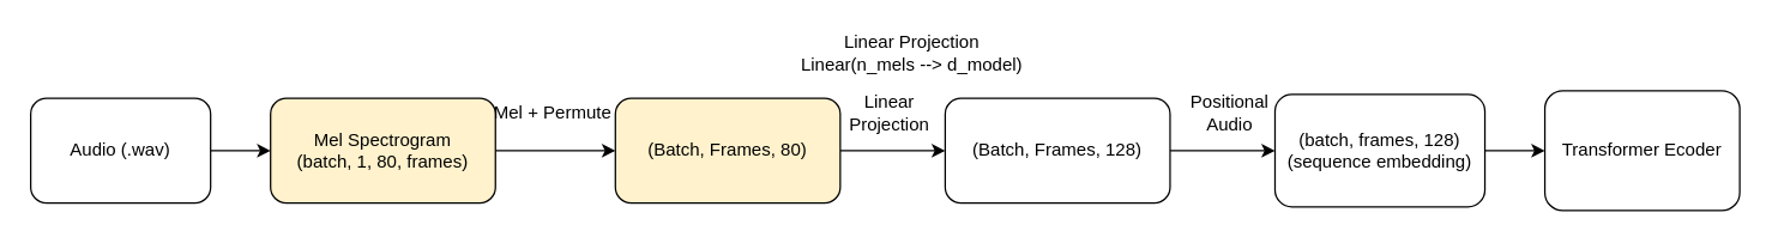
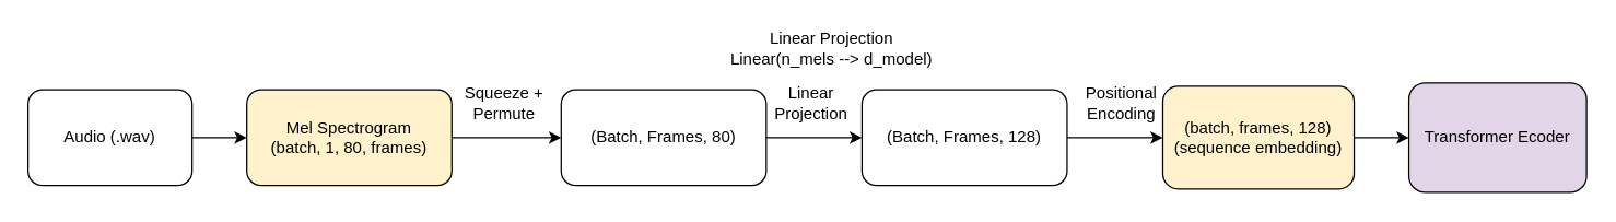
- <mxCell id="6" value="Mel + Permute" style="text;html=1;align=center;verticalAlign=middle;whiteSpace=wrap;rounded=0;" vertex="1" parent="1"><mxGeometry x="320" y="60" width="97" height="30" as="geometry" /></mxCell>
+ <mxCell id="6" value="Squeeze + Permute" style="text;html=1;align=center;verticalAlign=middle;whiteSpace=wrap;rounded=0;" vertex="1" parent="1"><mxGeometry x="320" y="60" width="97" height="30" as="geometry" /></mxCell>
- <mxCell id="13" value="Positional Audio" style="text;html=1;align=center;verticalAlign=middle;whiteSpace=wrap;rounded=0;" vertex="1" parent="1"><mxGeometry x="790" y="60" width="60" height="30" as="geometry" /></mxCell>
+ <mxCell id="13" value="Positional Encoding" style="text;html=1;align=center;verticalAlign=middle;whiteSpace=wrap;rounded=0;" vertex="1" parent="1"><mxGeometry x="790" y="60" width="60" height="30" as="geometry" /></mxCell>
- <mxCell id="8" value="(Batch, Frames, 80)" style="rounded=1;whiteSpace=wrap;html=1;fillColor=#fff2cc;" vertex="1" parent="1"><mxGeometry x="410" y="65" width="150" height="70" as="geometry" /></mxCell>
+ <mxCell id="8" value="(Batch, Frames, 80)" style="rounded=1;whiteSpace=wrap;html=1;" vertex="1" parent="1"><mxGeometry x="410" y="65" width="150" height="70" as="geometry" /></mxCell>
- <mxCell id="15" value="(batch, frames, 128) (sequence embedding)" style="rounded=1;whiteSpace=wrap;html=1;" vertex="1" parent="1"><mxGeometry x="850" y="62.5" width="140" height="75" as="geometry" /></mxCell>
+ <mxCell id="15" value="(batch, frames, 128) (sequence embedding)" style="rounded=1;whiteSpace=wrap;html=1;fillColor=#fff2cc;" vertex="1" parent="1"><mxGeometry x="850" y="62.5" width="140" height="75" as="geometry" /></mxCell>
- <mxCell id="16" value="Transformer Ecoder" style="rounded=1;whiteSpace=wrap;html=1;" vertex="1" parent="1"><mxGeometry x="1030" y="60" width="130" height="80" as="geometry" /></mxCell>
+ <mxCell id="16" value="Transformer Ecoder" style="rounded=1;whiteSpace=wrap;html=1;fillColor=#e1d5e7;" vertex="1" parent="1"><mxGeometry x="1030" y="60" width="130" height="80" as="geometry" /></mxCell>
